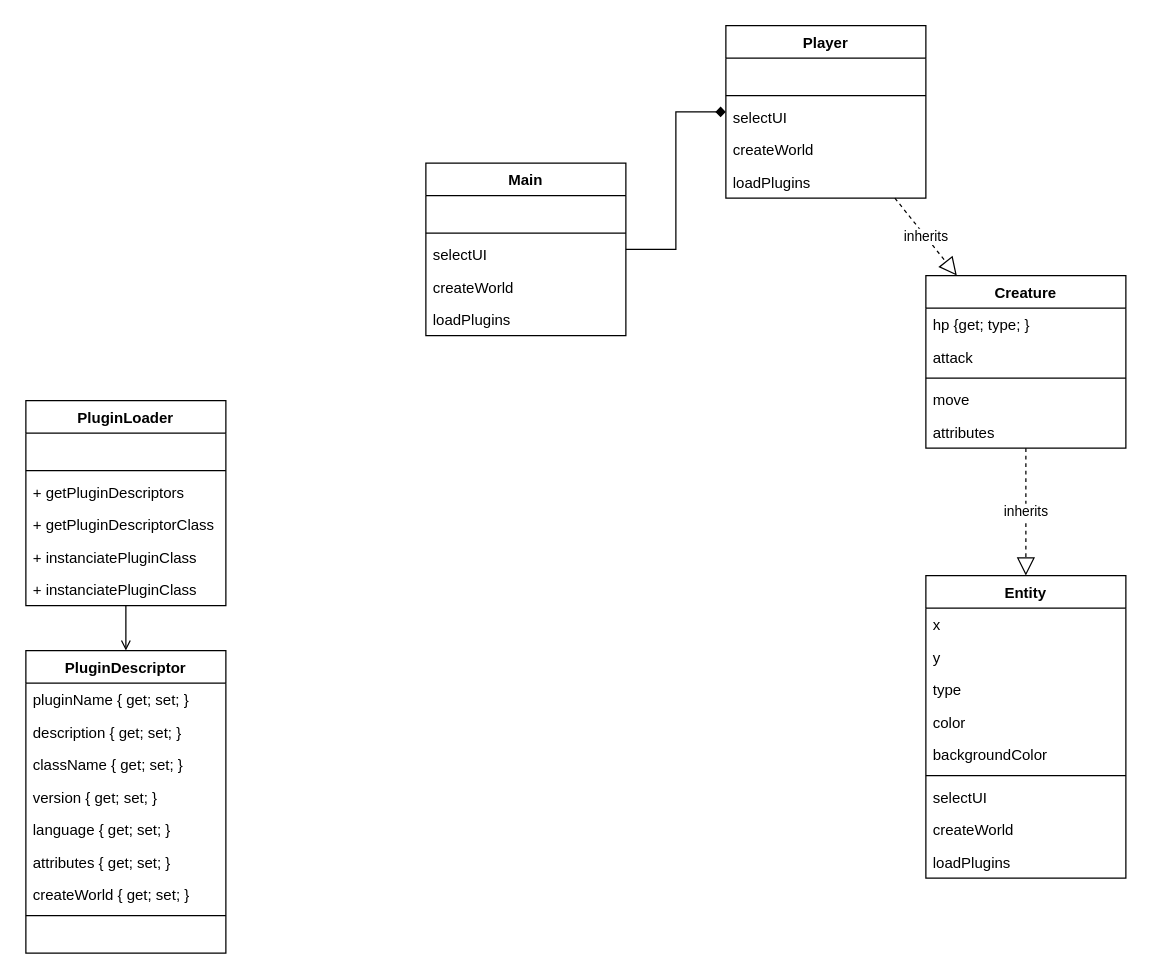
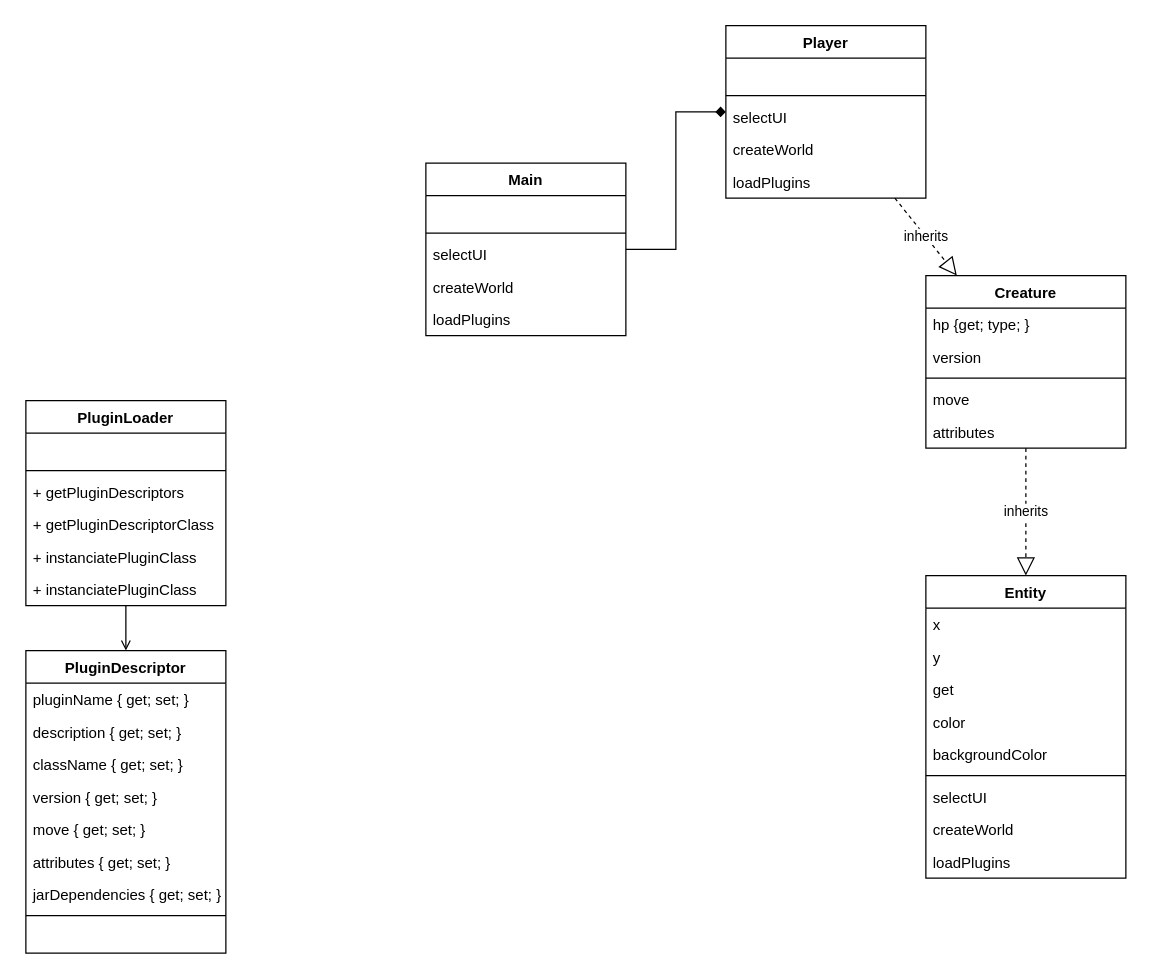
- <mxCell id="37" value="attack" style="text;strokeColor=none;fillColor=none;align=left;verticalAlign=top;spacingLeft=4;spacingRight=4;overflow=hidden;rotatable=0;points=[[0,0.5],[1,0.5]];portConstraint=eastwest;" vertex="1" parent="35"><mxGeometry y="52" width="160" height="26" as="geometry" /></mxCell>
+ <mxCell id="37" value="version" style="text;strokeColor=none;fillColor=none;align=left;verticalAlign=top;spacingLeft=4;spacingRight=4;overflow=hidden;rotatable=0;points=[[0,0.5],[1,0.5]];portConstraint=eastwest;" vertex="1" parent="35"><mxGeometry y="52" width="160" height="26" as="geometry" /></mxCell>
- <mxCell id="44" value="type" style="text;strokeColor=none;fillColor=none;align=left;verticalAlign=top;spacingLeft=4;spacingRight=4;overflow=hidden;rotatable=0;points=[[0,0.5],[1,0.5]];portConstraint=eastwest;" vertex="1" parent="41"><mxGeometry y="78" width="160" height="26" as="geometry" /></mxCell>
+ <mxCell id="44" value="get" style="text;strokeColor=none;fillColor=none;align=left;verticalAlign=top;spacingLeft=4;spacingRight=4;overflow=hidden;rotatable=0;points=[[0,0.5],[1,0.5]];portConstraint=eastwest;" vertex="1" parent="41"><mxGeometry y="78" width="160" height="26" as="geometry" /></mxCell>
- <mxCell id="22" value="language { get; set; }" style="text;strokeColor=none;fillColor=none;align=left;verticalAlign=top;spacingLeft=4;spacingRight=4;overflow=hidden;rotatable=0;points=[[0,0.5],[1,0.5]];portConstraint=eastwest;" vertex="1" parent="17"><mxGeometry y="130" width="160" height="26" as="geometry" /></mxCell>
+ <mxCell id="22" value="move { get; set; }" style="text;strokeColor=none;fillColor=none;align=left;verticalAlign=top;spacingLeft=4;spacingRight=4;overflow=hidden;rotatable=0;points=[[0,0.5],[1,0.5]];portConstraint=eastwest;" vertex="1" parent="17"><mxGeometry y="130" width="160" height="26" as="geometry" /></mxCell>
- <mxCell id="24" value="createWorld { get; set; }" style="text;strokeColor=none;fillColor=none;align=left;verticalAlign=top;spacingLeft=4;spacingRight=4;overflow=hidden;rotatable=0;points=[[0,0.5],[1,0.5]];portConstraint=eastwest;" vertex="1" parent="17"><mxGeometry y="182" width="160" height="26" as="geometry" /></mxCell>
+ <mxCell id="24" value="jarDependencies { get; set; }" style="text;strokeColor=none;fillColor=none;align=left;verticalAlign=top;spacingLeft=4;spacingRight=4;overflow=hidden;rotatable=0;points=[[0,0.5],[1,0.5]];portConstraint=eastwest;" vertex="1" parent="17"><mxGeometry y="182" width="160" height="26" as="geometry" /></mxCell>
